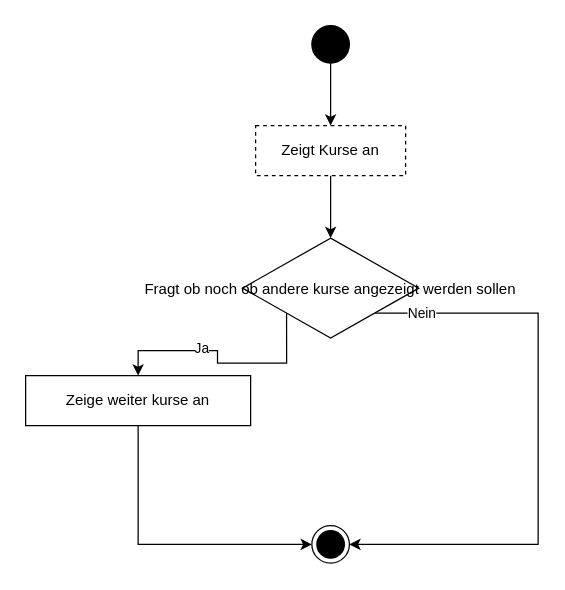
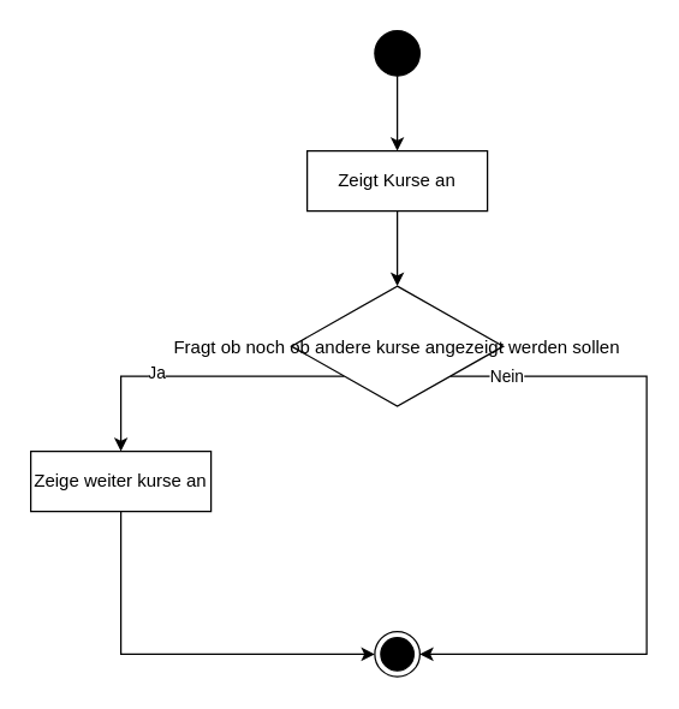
- <mxCell id="6" value="Zeigt Kurse an" style="fontStyle=0;html=1;whiteSpace=wrap;dashed=1;" vertex="1" parent="1"><mxGeometry x="204" y="100" width="120" height="40" as="geometry" /></mxCell>
+ <mxCell id="6" value="Zeigt Kurse an" style="fontStyle=0;html=1;whiteSpace=wrap;" vertex="1" parent="1"><mxGeometry x="204" y="100" width="120" height="40" as="geometry" /></mxCell>
- <mxCell id="13" value="Zeige weiter kurse an" style="fontStyle=0;html=1;whiteSpace=wrap;" vertex="1" parent="1"><mxGeometry x="20" y="300" width="180" height="40" as="geometry" /></mxCell>
+ <mxCell id="13" value="Zeige weiter kurse an" style="fontStyle=0;html=1;whiteSpace=wrap;" vertex="1" parent="1"><mxGeometry x="20" y="300" width="120" height="40" as="geometry" /></mxCell>
